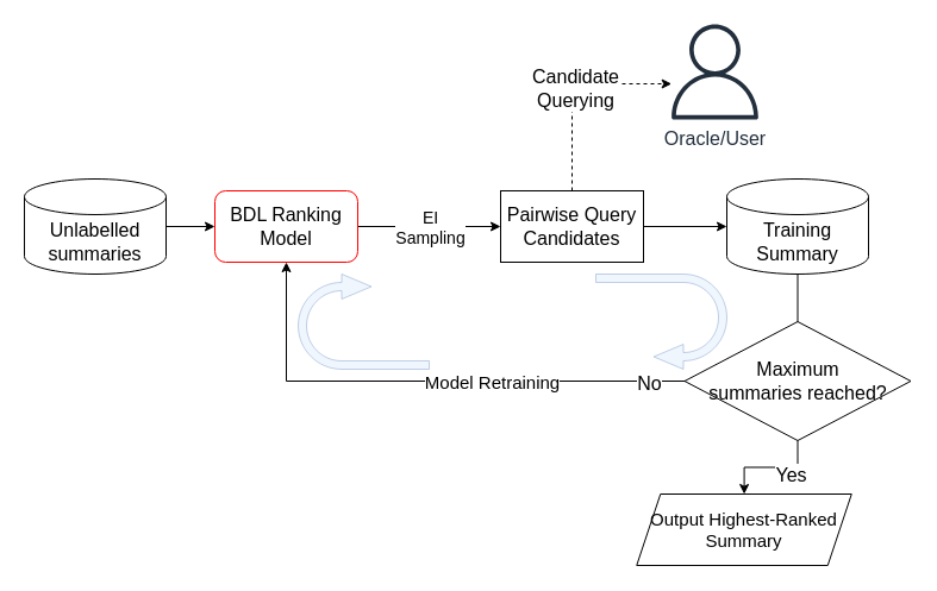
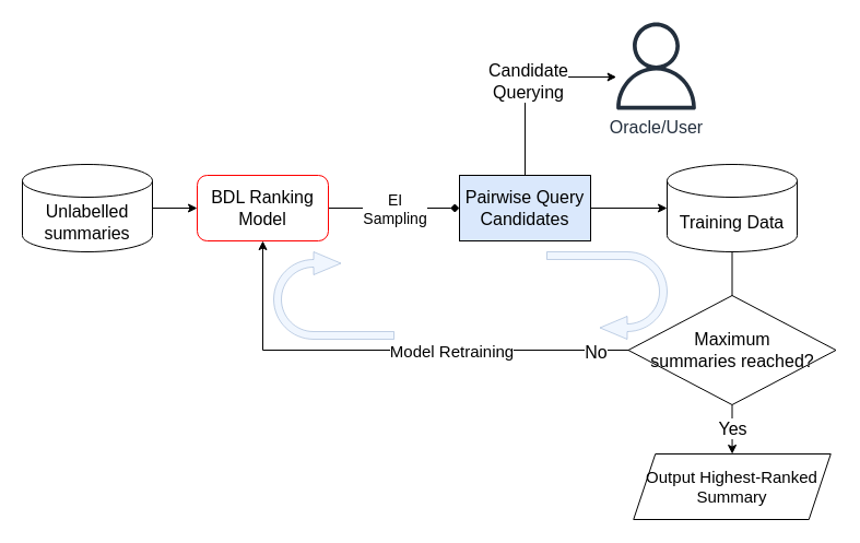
- <mxCell id="8" style="edgeStyle=orthogonalEdgeStyle;rounded=0;orthogonalLoop=1;jettySize=auto;html=1;exitX=0.5;exitY=0;exitDx=0;exitDy=0;dashed=1;" parent="1" source="11" target="2" edge="1"><mxGeometry relative="1" as="geometry"><mxPoint x="440" y="60" as="targetPoint" /><Array as="points"><mxPoint x="480" y="70" /></Array></mxGeometry></mxCell>
+ <mxCell id="8" style="edgeStyle=orthogonalEdgeStyle;rounded=0;orthogonalLoop=1;jettySize=auto;html=1;exitX=0.5;exitY=0;exitDx=0;exitDy=0;" parent="1" source="11" target="2" edge="1"><mxGeometry relative="1" as="geometry"><mxPoint x="440" y="60" as="targetPoint" /><Array as="points"><mxPoint x="480" y="70" /></Array></mxGeometry></mxCell>
- <mxCell id="5" style="edgeStyle=orthogonalEdgeStyle;rounded=0;orthogonalLoop=1;jettySize=auto;html=1;entryX=0;entryY=0.5;entryDx=0;entryDy=0;" parent="1" source="7" target="11" edge="1"><mxGeometry relative="1" as="geometry" /></mxCell>
+ <mxCell id="5" style="edgeStyle=orthogonalEdgeStyle;rounded=0;orthogonalLoop=1;jettySize=auto;html=1;entryX=0;entryY=0.5;entryDx=0;entryDy=0;endArrow=diamond;" parent="1" source="7" target="11" edge="1"><mxGeometry relative="1" as="geometry" /></mxCell>
- <mxCell id="11" value="&lt;font style=&quot;font-size: 16px;&quot;&gt;Pairwise Query Candidates&lt;/font&gt;" style="rounded=0;whiteSpace=wrap;html=1;" parent="1" vertex="1"><mxGeometry x="420" y="160" width="120" height="60" as="geometry" /></mxCell>
+ <mxCell id="11" value="&lt;font style=&quot;font-size: 16px;&quot;&gt;Pairwise Query Candidates&lt;/font&gt;" style="rounded=0;whiteSpace=wrap;html=1;fillColor=#dae8fc;" parent="1" vertex="1"><mxGeometry x="420" y="160" width="120" height="60" as="geometry" /></mxCell>
- <mxCell id="15" value="&lt;font style=&quot;font-size: 16px;&quot;&gt;Training Summary&lt;/font&gt;" style="shape=cylinder3;whiteSpace=wrap;html=1;boundedLbl=1;backgroundOutline=1;size=15;" parent="1" vertex="1"><mxGeometry x="610" y="150" width="119" height="80" as="geometry" /></mxCell>
+ <mxCell id="15" value="&lt;font style=&quot;font-size: 16px;&quot;&gt;Training Data&lt;/font&gt;" style="shape=cylinder3;whiteSpace=wrap;html=1;boundedLbl=1;backgroundOutline=1;size=15;" parent="1" vertex="1"><mxGeometry x="610" y="150" width="119" height="80" as="geometry" /></mxCell>
- <mxCell id="21" value="&lt;font style=&quot;font-size: 15px;&quot;&gt;Output Highest-Ranked Summary&lt;/font&gt;" style="shape=parallelogram;perimeter=parallelogramPerimeter;whiteSpace=wrap;html=1;fixedSize=1;" parent="1" vertex="1"><mxGeometry x="534.25" y="415" width="180.5" height="60" as="geometry" /></mxCell>
+ <mxCell id="21" value="&lt;font style=&quot;font-size: 15px;&quot;&gt;Output Highest-Ranked Summary&lt;/font&gt;" style="shape=parallelogram;perimeter=parallelogramPerimeter;whiteSpace=wrap;html=1;fixedSize=1;" parent="1" vertex="1"><mxGeometry x="579.25" y="415" width="180.5" height="60" as="geometry" /></mxCell>
